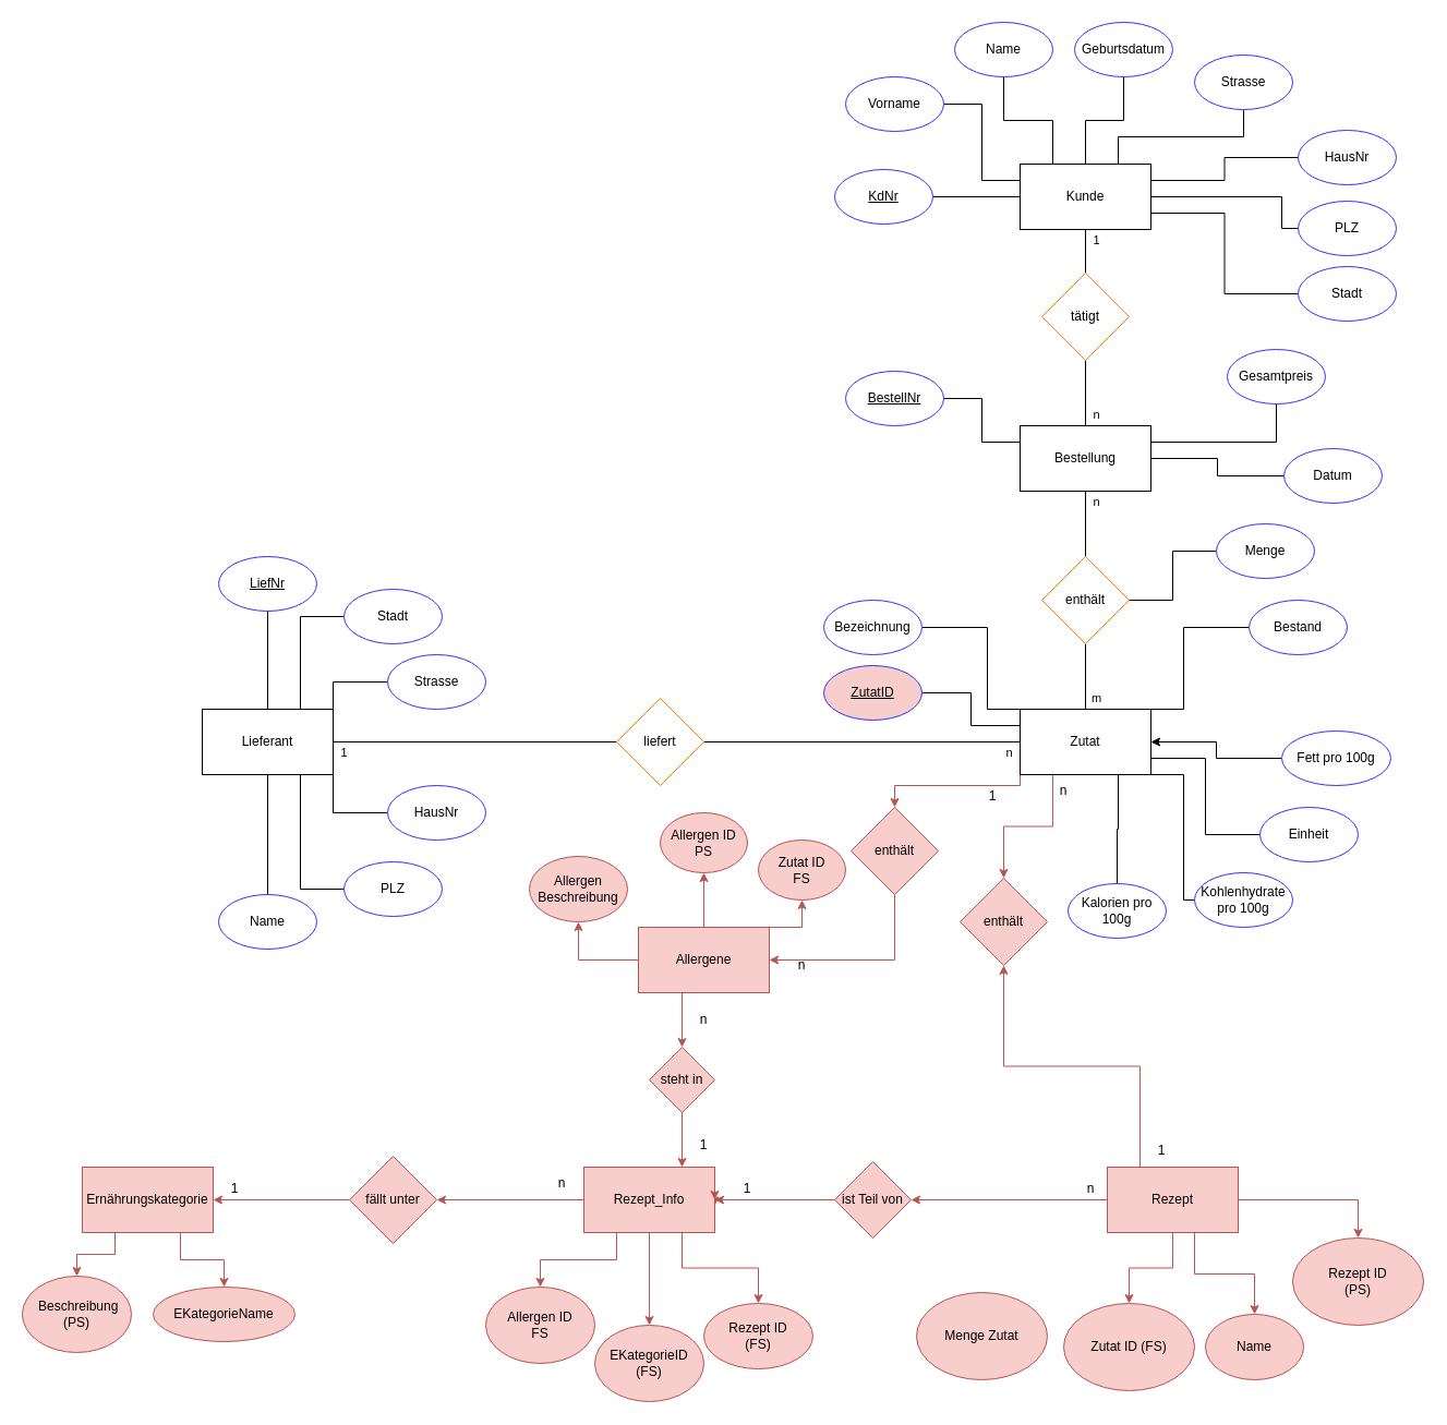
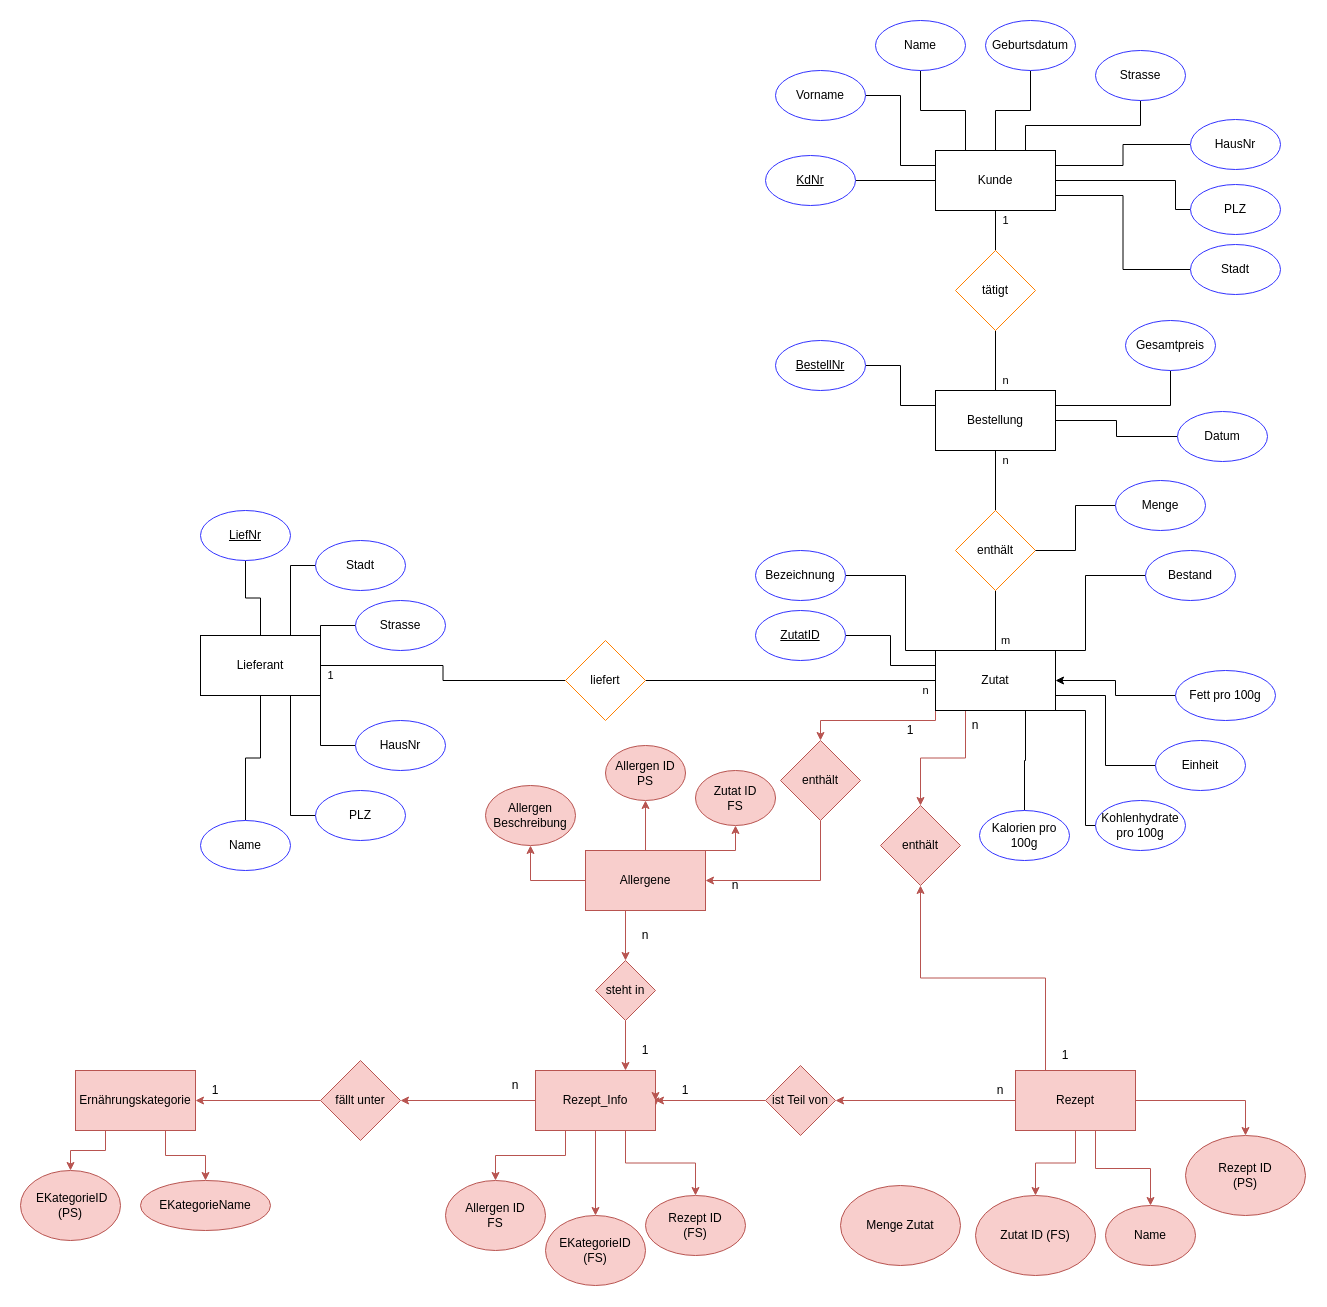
- <mxCell id="33" value="&lt;u&gt;ZutatID&lt;/u&gt;" style="ellipse;whiteSpace=wrap;html=1;strokeColor=#3333FF;fillColor=#f8cecc;" parent="1" vertex="1"><mxGeometry x="755" y="610" width="90" height="50" as="geometry" /></mxCell>
+ <mxCell id="33" value="&lt;u&gt;ZutatID&lt;/u&gt;" style="ellipse;whiteSpace=wrap;html=1;strokeColor=#3333FF;" parent="1" vertex="1"><mxGeometry x="755" y="610" width="90" height="50" as="geometry" /></mxCell>
- <mxCell id="55" value="Lieferant" style="rounded=0;whiteSpace=wrap;html=1;" parent="1" vertex="1"><mxGeometry x="185" y="650" width="120" height="60" as="geometry" /></mxCell>
+ <mxCell id="55" value="Lieferant" style="rounded=0;whiteSpace=wrap;html=1;" parent="1" vertex="1"><mxGeometry x="200" y="635" width="120" height="60" as="geometry" /></mxCell>
- <mxCell id="91" value="&amp;nbsp;Beschreibung&lt;div&gt;(PS)&lt;/div&gt;" style="ellipse;whiteSpace=wrap;html=1;fillColor=#f8cecc;strokeColor=#b85450;" parent="1" vertex="1"><mxGeometry x="20" y="1170" width="100" height="70" as="geometry" /></mxCell>
+ <mxCell id="91" value="&amp;nbsp;EKategorieID&lt;div&gt;(PS)&lt;/div&gt;" style="ellipse;whiteSpace=wrap;html=1;fillColor=#f8cecc;strokeColor=#b85450;" parent="1" vertex="1"><mxGeometry x="20" y="1170" width="100" height="70" as="geometry" /></mxCell>
